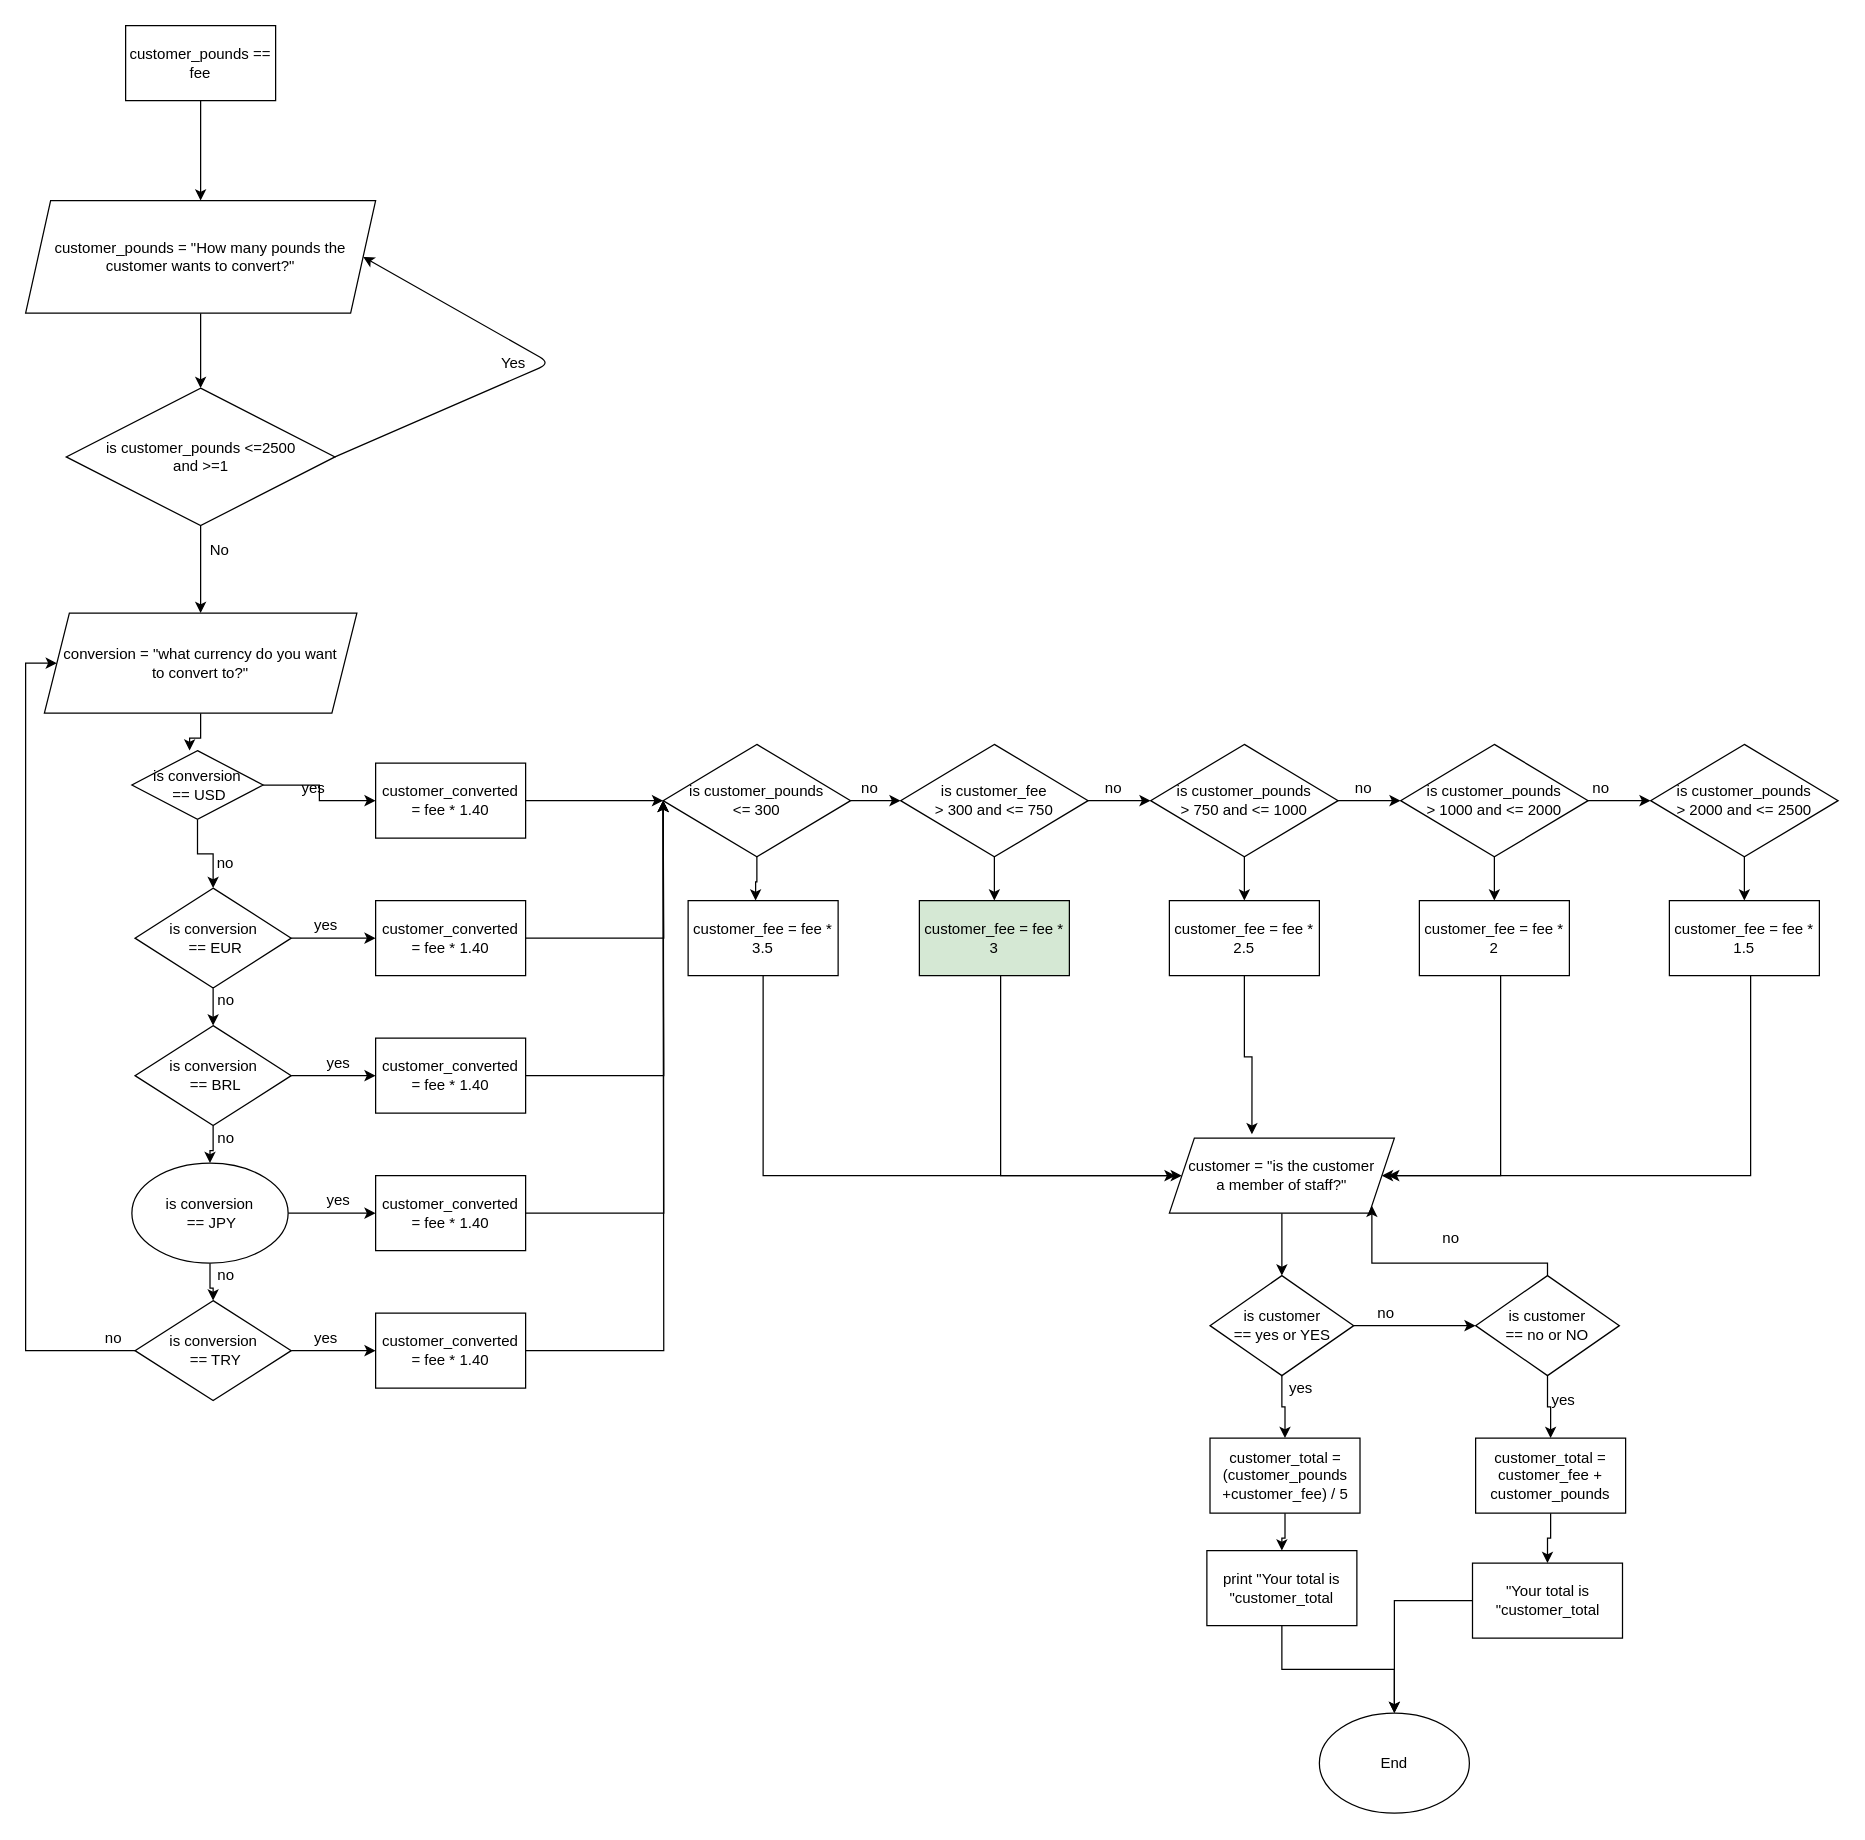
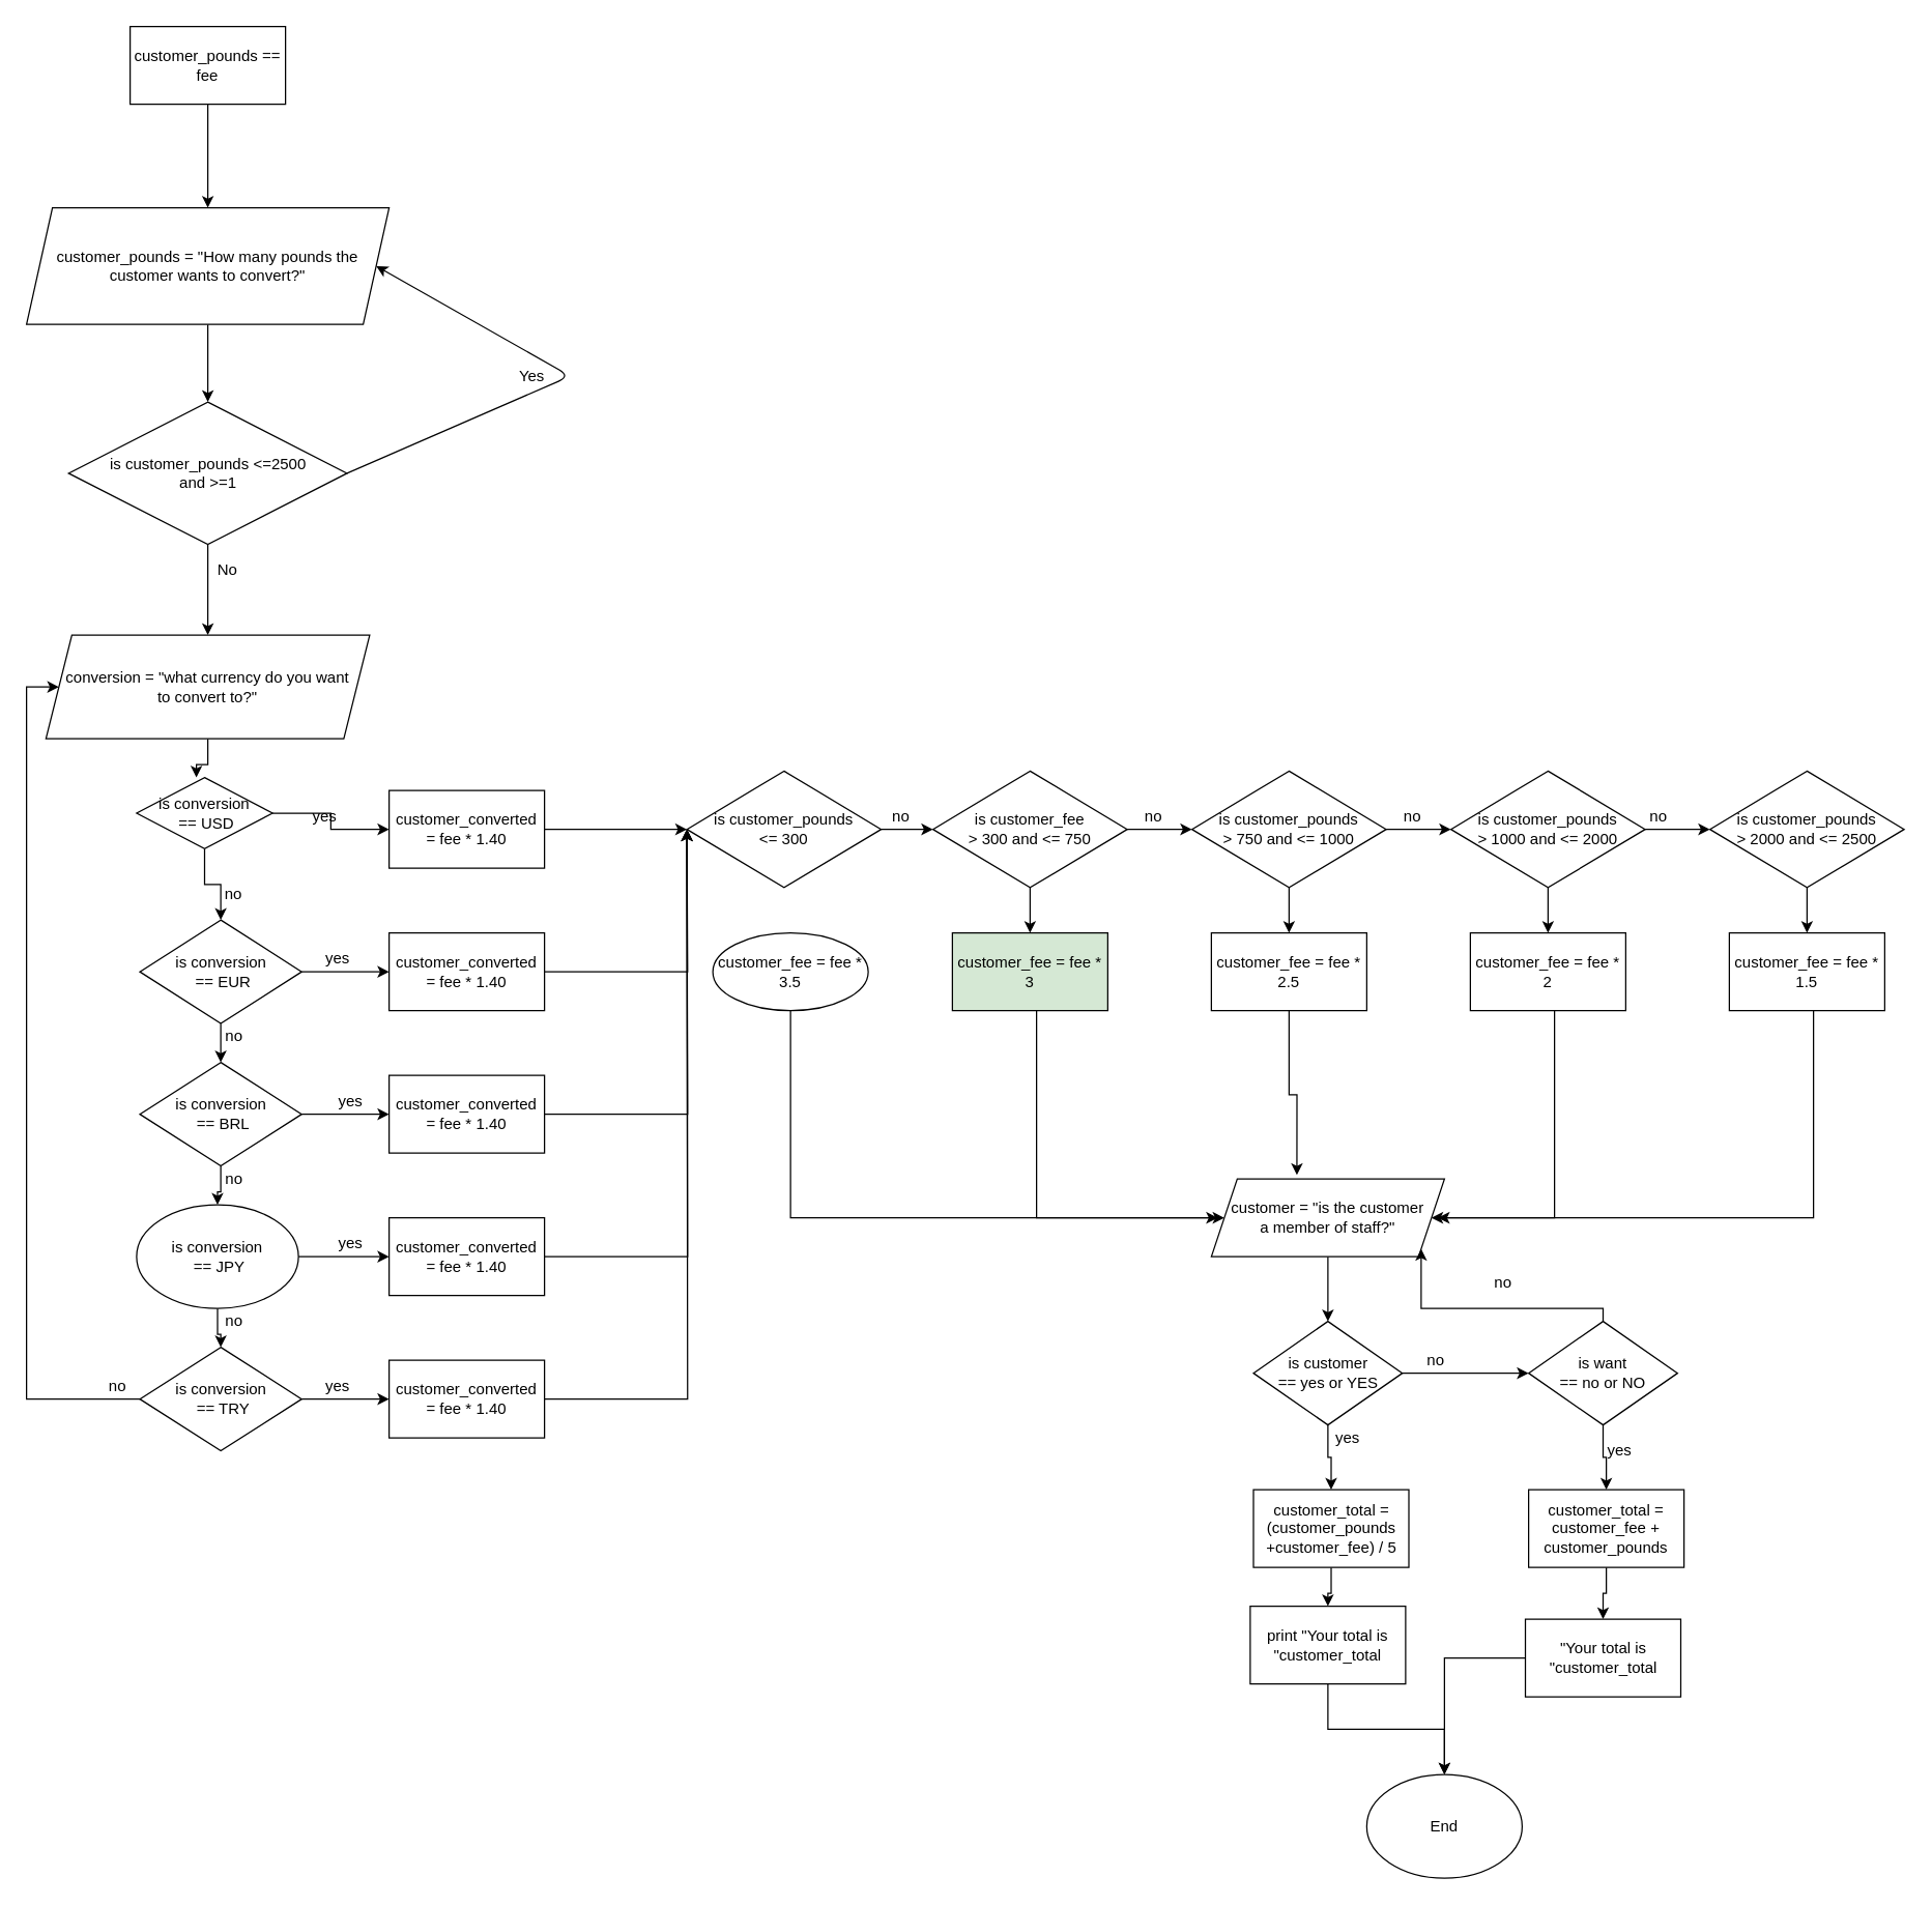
- <mxCell id="39" style="edgeStyle=orthogonalEdgeStyle;rounded=0;orthogonalLoop=1;jettySize=auto;html=1;entryX=0.45;entryY=0;entryDx=0;entryDy=0;entryPerimeter=0;" edge="1" parent="1" source="40" target="67"><mxGeometry relative="1" as="geometry" /></mxCell>
- <mxCell id="67" value="customer_fee = fee * 3.5" style="rounded=0;whiteSpace=wrap;html=1;" vertex="1" parent="1"><mxGeometry x="550" y="720" width="120" height="60" as="geometry" /></mxCell>
+ <mxCell id="67" value="customer_fee = fee * 3.5" style="ellipse;whiteSpace=wrap;html=1;" vertex="1" parent="1"><mxGeometry x="550" y="720" width="120" height="60" as="geometry" /></mxCell>
- <mxCell id="89" value="is customer &lt;br&gt;== no or NO" style="rhombus;whiteSpace=wrap;html=1;" vertex="1" parent="1"><mxGeometry x="1180" y="1020" width="115" height="80" as="geometry" /></mxCell>
+ <mxCell id="89" value="is want &lt;br&gt;== no or NO" style="rhombus;whiteSpace=wrap;html=1;" vertex="1" parent="1"><mxGeometry x="1180" y="1020" width="115" height="80" as="geometry" /></mxCell>
